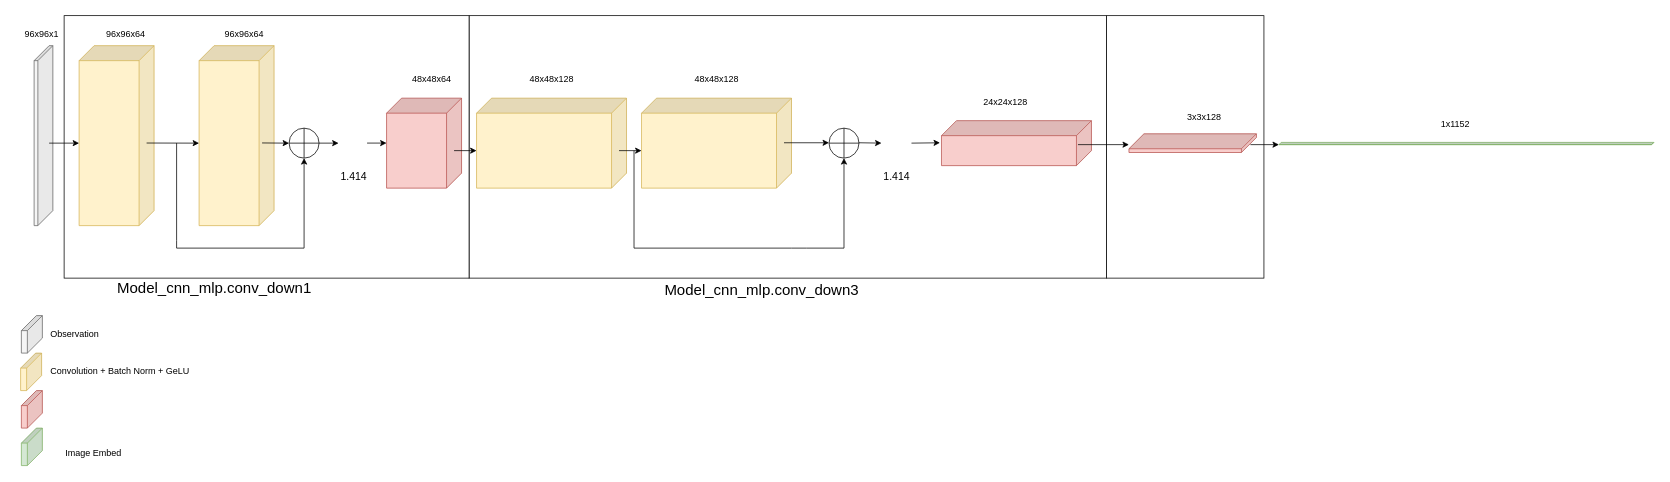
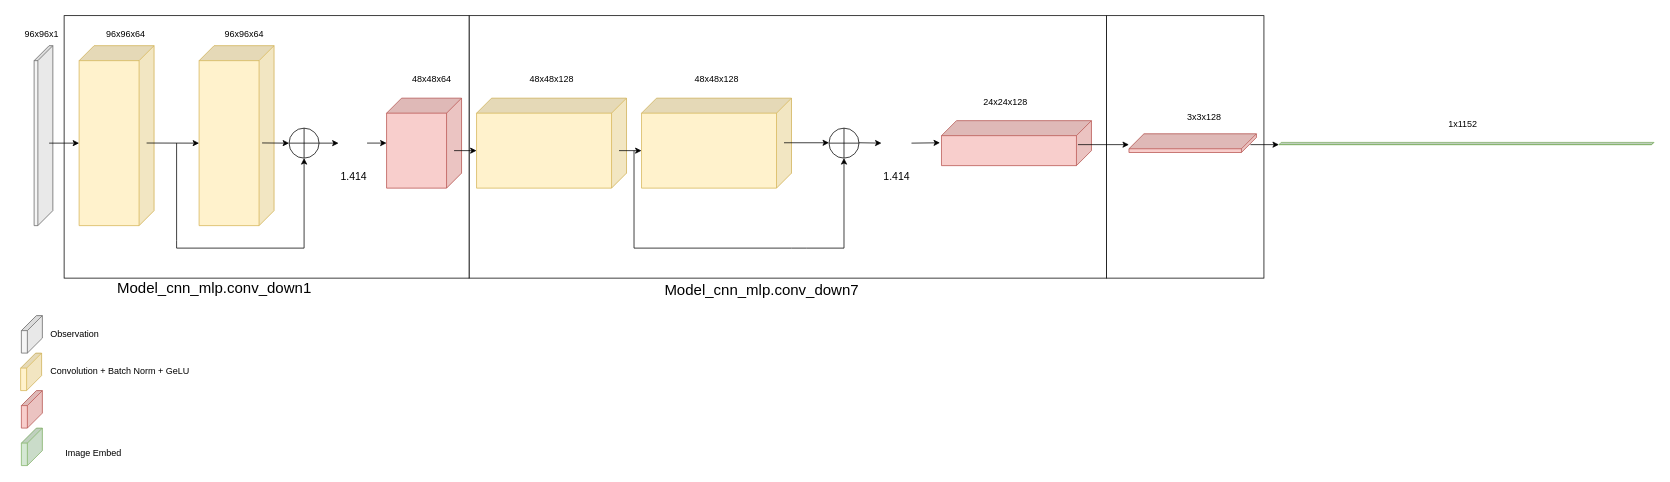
- <mxCell id="47" value="1x1152" style="text;html=1;align=center;verticalAlign=middle;resizable=0;points=[];autosize=1;strokeColor=none;fillColor=none;" vertex="1" parent="1"><mxGeometry x="1910" y="150" width="60" height="30" as="geometry" /></mxCell>
+ <mxCell id="47" value="1x1152" style="text;html=1;align=center;verticalAlign=middle;resizable=0;points=[];autosize=1;strokeColor=none;fillColor=none;" vertex="1" parent="1"><mxGeometry x="1920" y="150" width="60" height="30" as="geometry" /></mxCell>
- <mxCell id="43" value="&lt;font style=&quot;font-size: 20px;&quot;&gt;Model_cnn_mlp.conv_down3&lt;/font&gt;" style="text;html=1;align=center;verticalAlign=middle;resizable=0;points=[];autosize=1;strokeColor=none;fillColor=none;" vertex="1" parent="1"><mxGeometry x="875" y="365" width="280" height="40" as="geometry" /></mxCell>
+ <mxCell id="43" value="&lt;font style=&quot;font-size: 20px;&quot;&gt;Model_cnn_mlp.conv_down7&lt;/font&gt;" style="text;html=1;align=center;verticalAlign=middle;resizable=0;points=[];autosize=1;strokeColor=none;fillColor=none;" vertex="1" parent="1"><mxGeometry x="875" y="365" width="280" height="40" as="geometry" /></mxCell>
